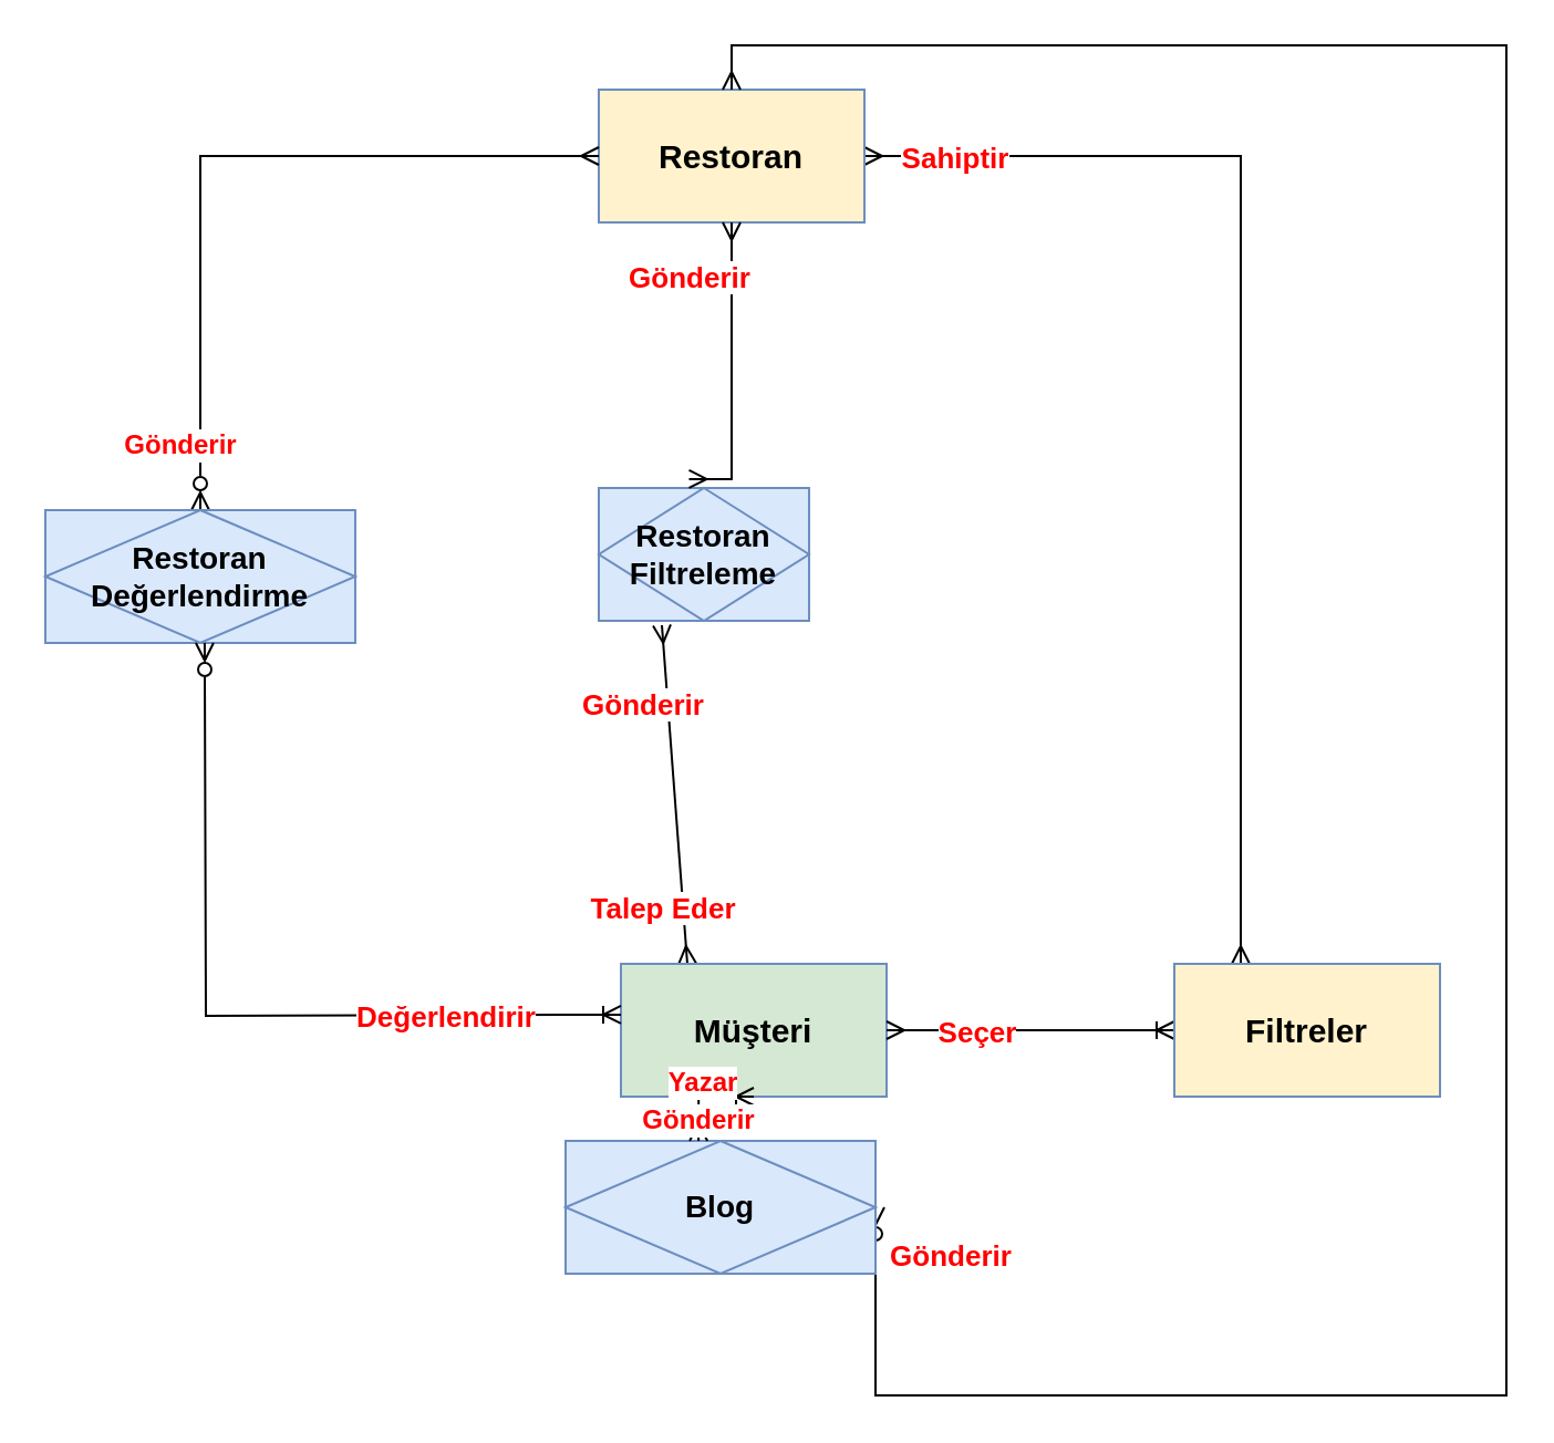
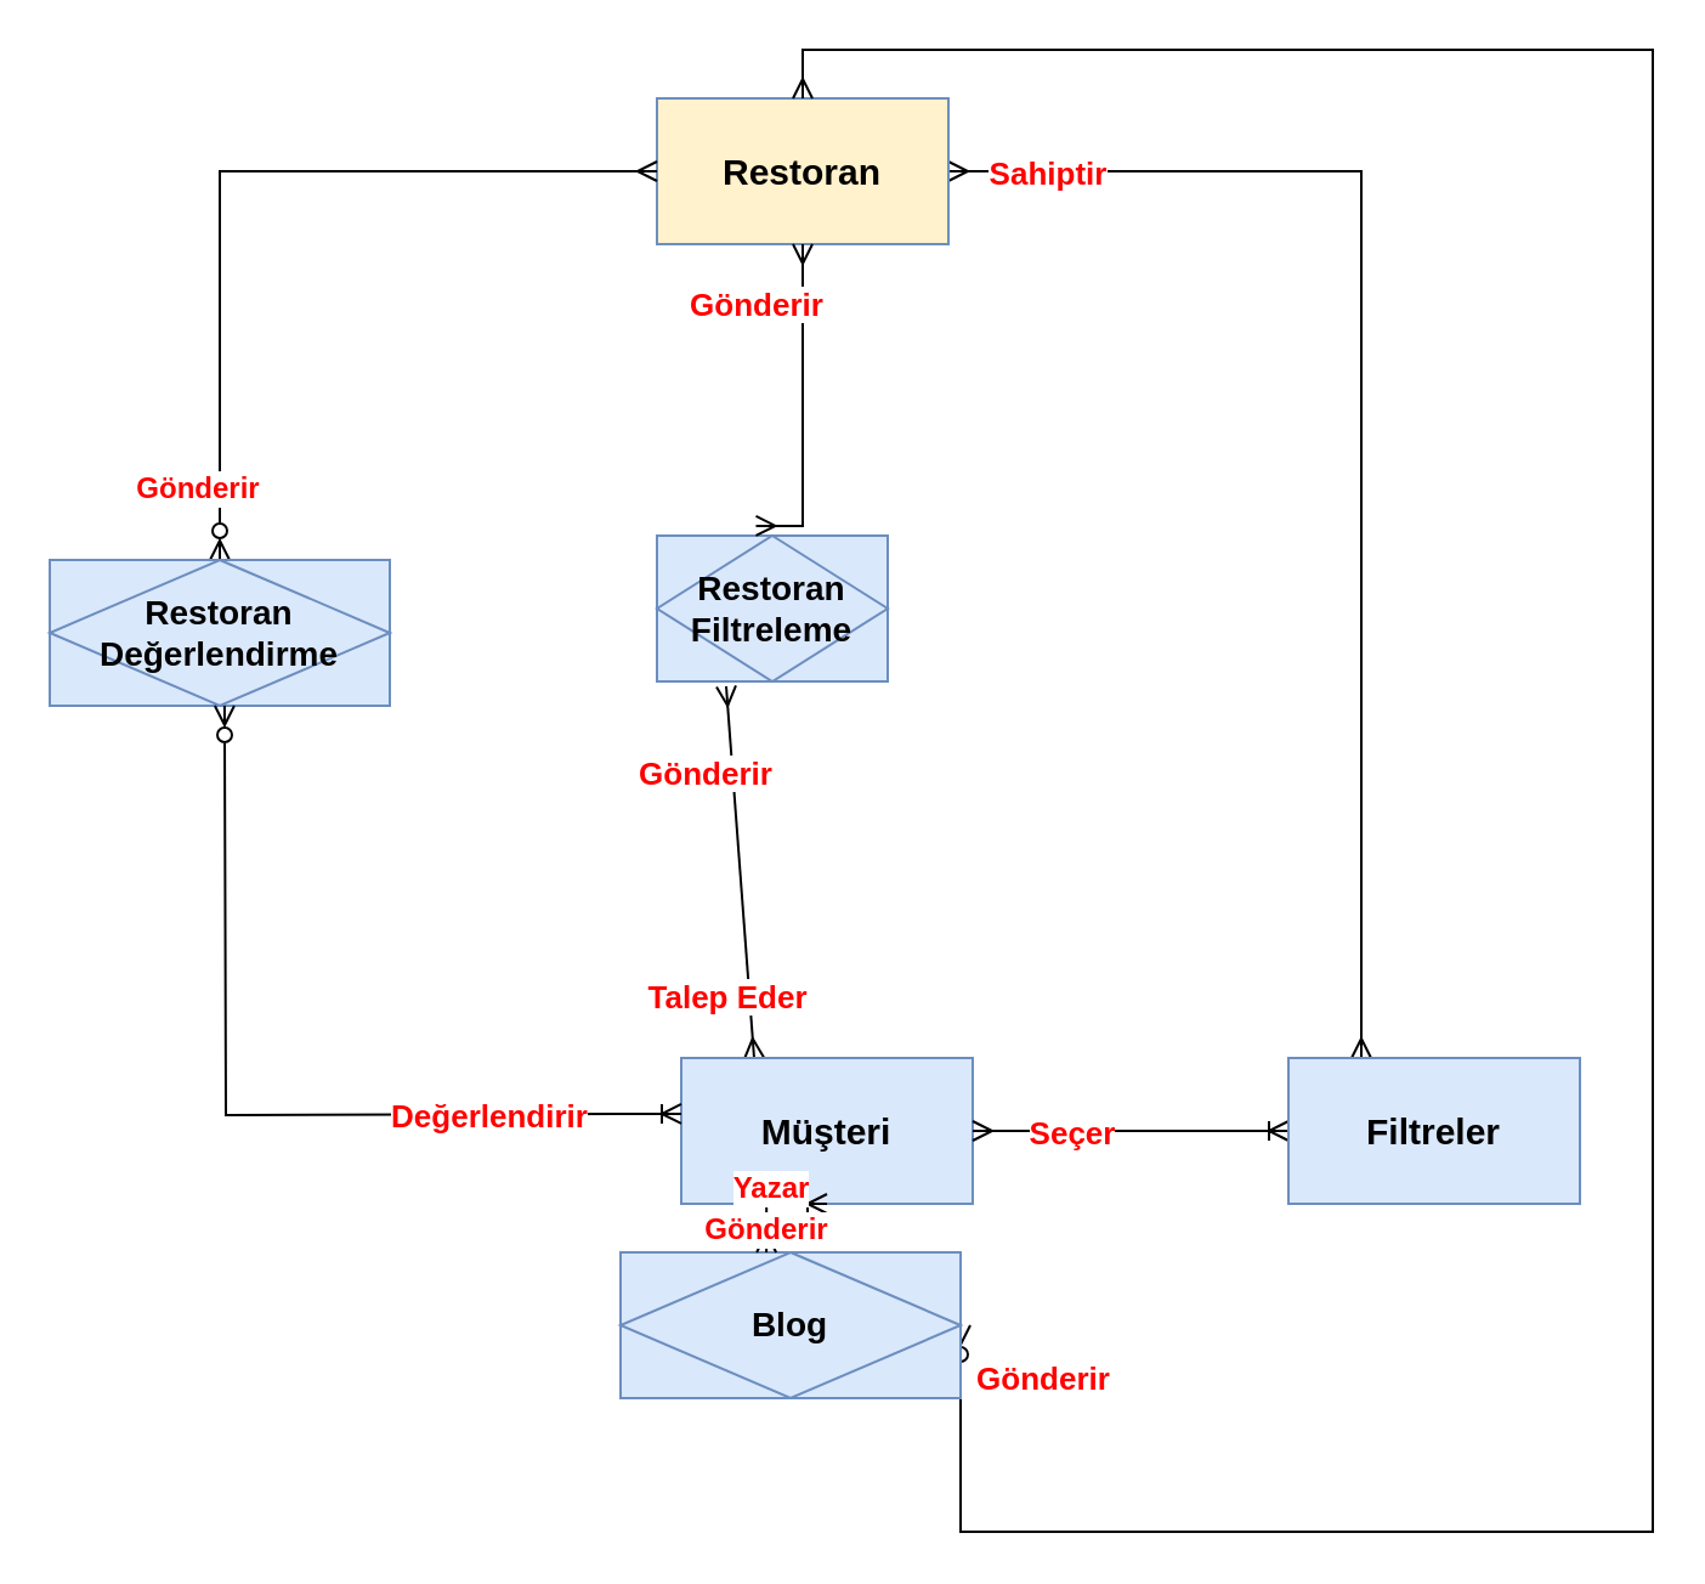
- <mxCell id="9" value="&lt;b&gt;&lt;font style=&quot;font-size: 15px;&quot;&gt;Müşteri&lt;/font&gt;&lt;/b&gt;" style="rounded=0;whiteSpace=wrap;html=1;fillColor=#d5e8d4;strokeColor=#6c8ebf;" vertex="1" parent="1"><mxGeometry x="280" y="435" width="120" height="60" as="geometry" /></mxCell>
+ <mxCell id="9" value="&lt;b&gt;&lt;font style=&quot;font-size: 15px;&quot;&gt;Müşteri&lt;/font&gt;&lt;/b&gt;" style="rounded=0;whiteSpace=wrap;html=1;fillColor=#dae8fc;strokeColor=#6c8ebf;" vertex="1" parent="1"><mxGeometry x="280" y="435" width="120" height="60" as="geometry" /></mxCell>
- <mxCell id="12" value="&lt;b&gt;&lt;font style=&quot;font-size: 15px;&quot;&gt;Filtreler&lt;/font&gt;&lt;/b&gt;" style="rounded=0;whiteSpace=wrap;html=1;fillColor=#fff2cc;strokeColor=#6c8ebf;" vertex="1" parent="1"><mxGeometry x="530" y="435" width="120" height="60" as="geometry" /></mxCell>
+ <mxCell id="12" value="&lt;b&gt;&lt;font style=&quot;font-size: 15px;&quot;&gt;Filtreler&lt;/font&gt;&lt;/b&gt;" style="rounded=0;whiteSpace=wrap;html=1;fillColor=#dae8fc;strokeColor=#6c8ebf;" vertex="1" parent="1"><mxGeometry x="530" y="435" width="120" height="60" as="geometry" /></mxCell>
